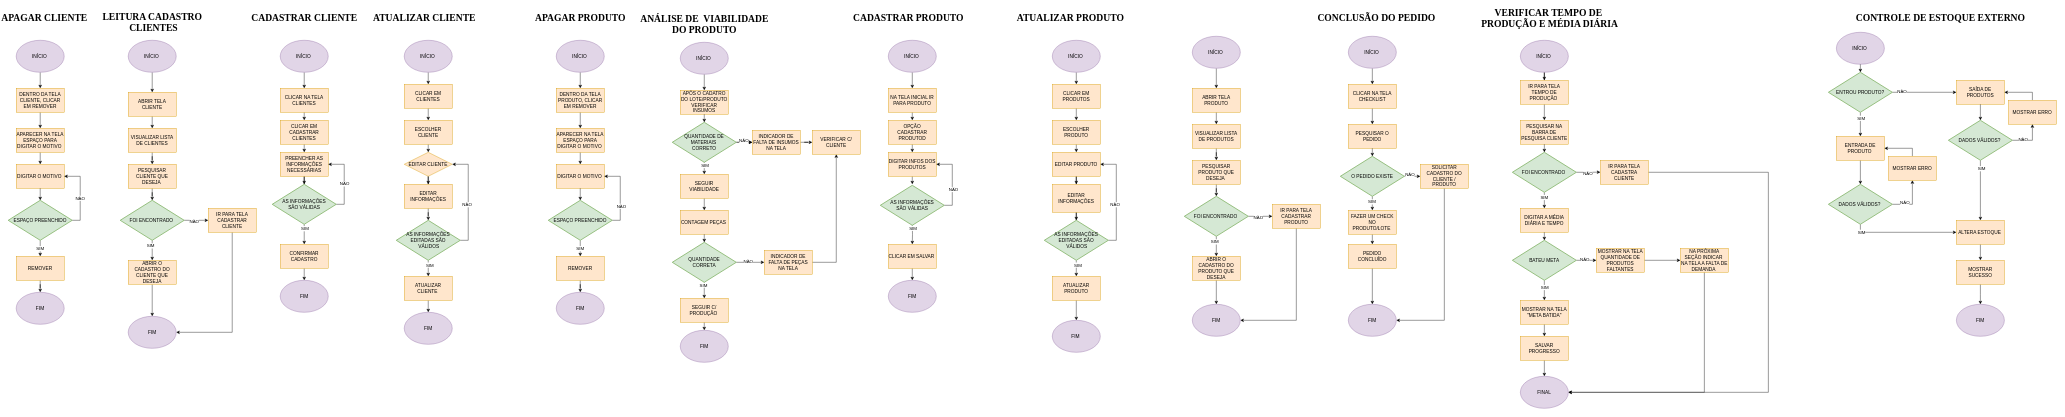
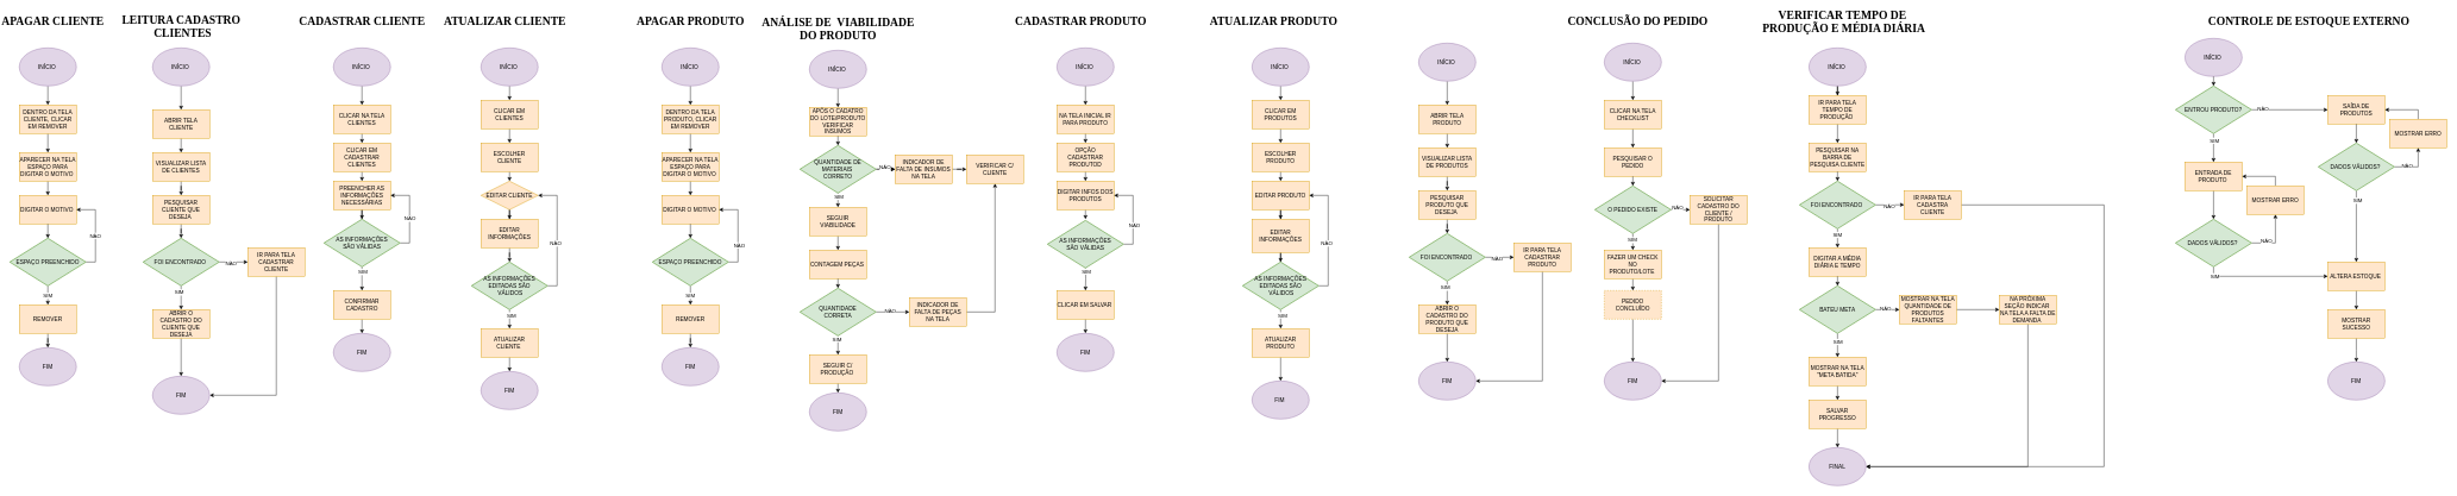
- <mxCell id="73" value="PEDIDO CONCLUÍDO" style="rounded=0;whiteSpace=wrap;html=1;fillColor=#ffe6cc;strokeColor=#d79b00;" parent="1" vertex="1"><mxGeometry x="3370" y="610" width="120" height="60" as="geometry" /></mxCell>
+ <mxCell id="73" value="PEDIDO CONCLUÍDO" style="rounded=0;whiteSpace=wrap;html=1;fillColor=#ffe6cc;strokeColor=#d79b00;dashed=1;" parent="1" vertex="1"><mxGeometry x="3370" y="610" width="120" height="60" as="geometry" /></mxCell>
